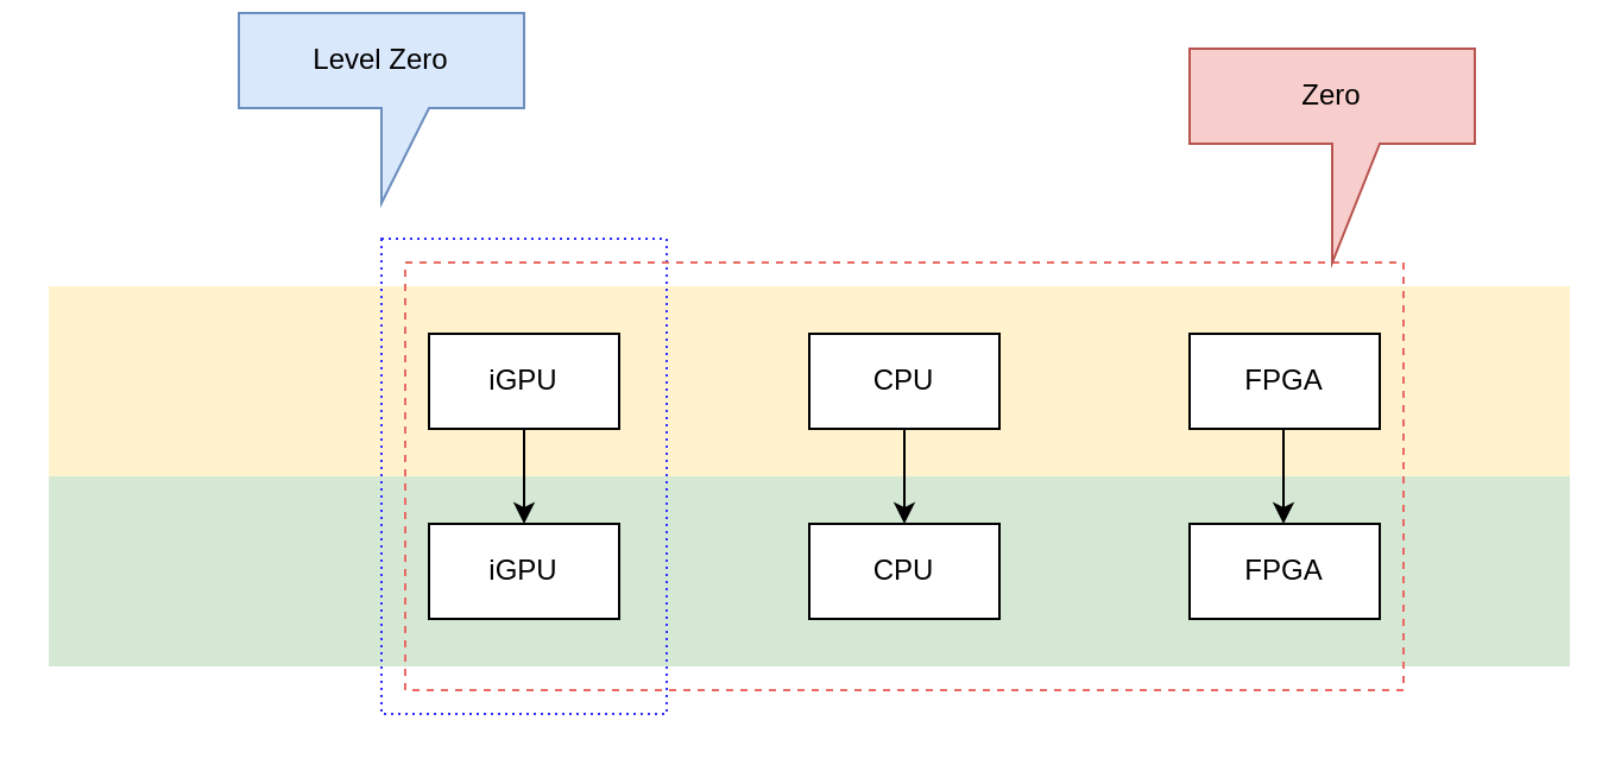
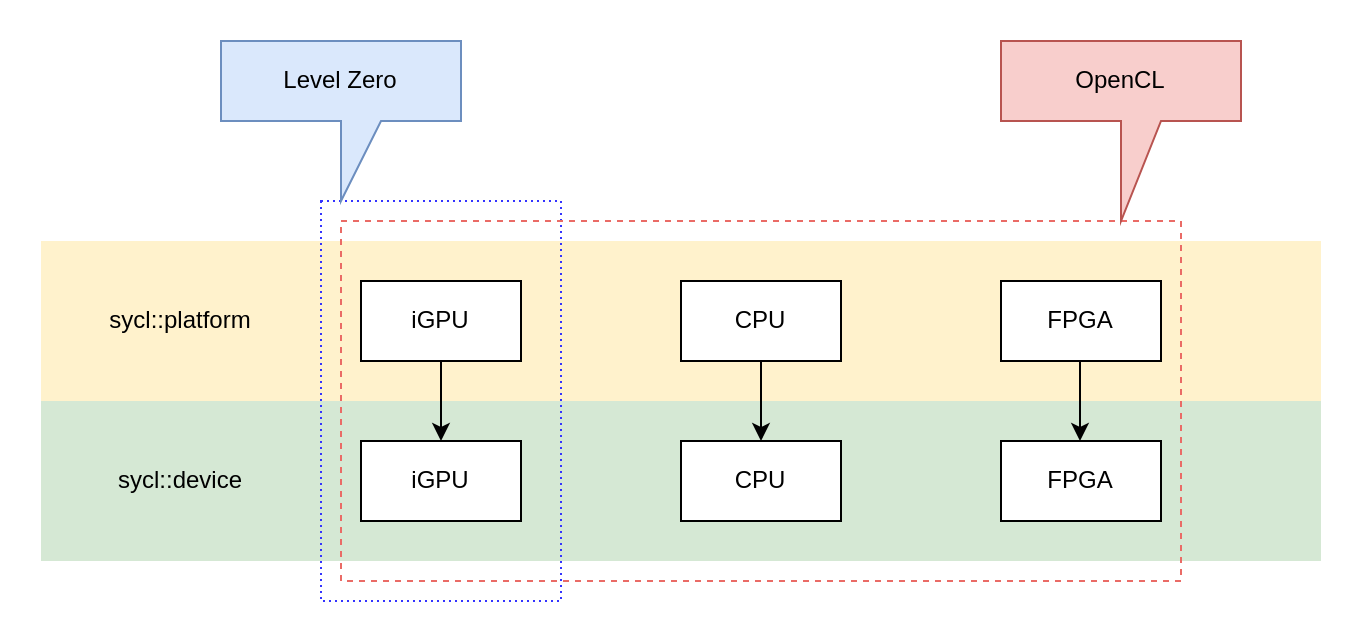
- <mxCell id="17" value="Zero" style="shape=callout;whiteSpace=wrap;html=1;perimeter=calloutPerimeter;position2=0.5;size=50;position=0.5;fillColor=#f8cecc;strokeColor=#b85450;" vertex="1" parent="1"><mxGeometry x="500" y="20" width="120" height="90" as="geometry" /></mxCell>
+ <mxCell id="17" value="OpenCL" style="shape=callout;whiteSpace=wrap;html=1;perimeter=calloutPerimeter;position2=0.5;size=50;position=0.5;fillColor=#f8cecc;strokeColor=#b85450;" vertex="1" parent="1"><mxGeometry x="500" y="20" width="120" height="90" as="geometry" /></mxCell>
- <mxCell id="18" value="Level Zero" style="shape=callout;whiteSpace=wrap;html=1;perimeter=calloutPerimeter;size=40;position=0.5;fillColor=#dae8fc;strokeColor=#6c8ebf;" vertex="1" parent="1"><mxGeometry x="100" y="5" width="120" height="80" as="geometry" /></mxCell>
+ <mxCell id="18" value="Level Zero" style="shape=callout;whiteSpace=wrap;html=1;perimeter=calloutPerimeter;size=40;position=0.5;fillColor=#dae8fc;strokeColor=#6c8ebf;" vertex="1" parent="1"><mxGeometry x="110" y="20" width="120" height="80" as="geometry" /></mxCell>
+ <mxCell id="14" value="sycl::platform" style="text;html=1;strokeColor=none;fillColor=none;align=center;verticalAlign=middle;whiteSpace=wrap;rounded=0;" vertex="1" parent="1"><mxGeometry x="50" y="145" width="80" height="30" as="geometry" /></mxCell>
+ <mxCell id="13" value="sycl::device" style="text;html=1;strokeColor=none;fillColor=none;align=center;verticalAlign=middle;whiteSpace=wrap;rounded=0;" vertex="1" parent="1"><mxGeometry x="50" y="225" width="80" height="30" as="geometry" /></mxCell>
